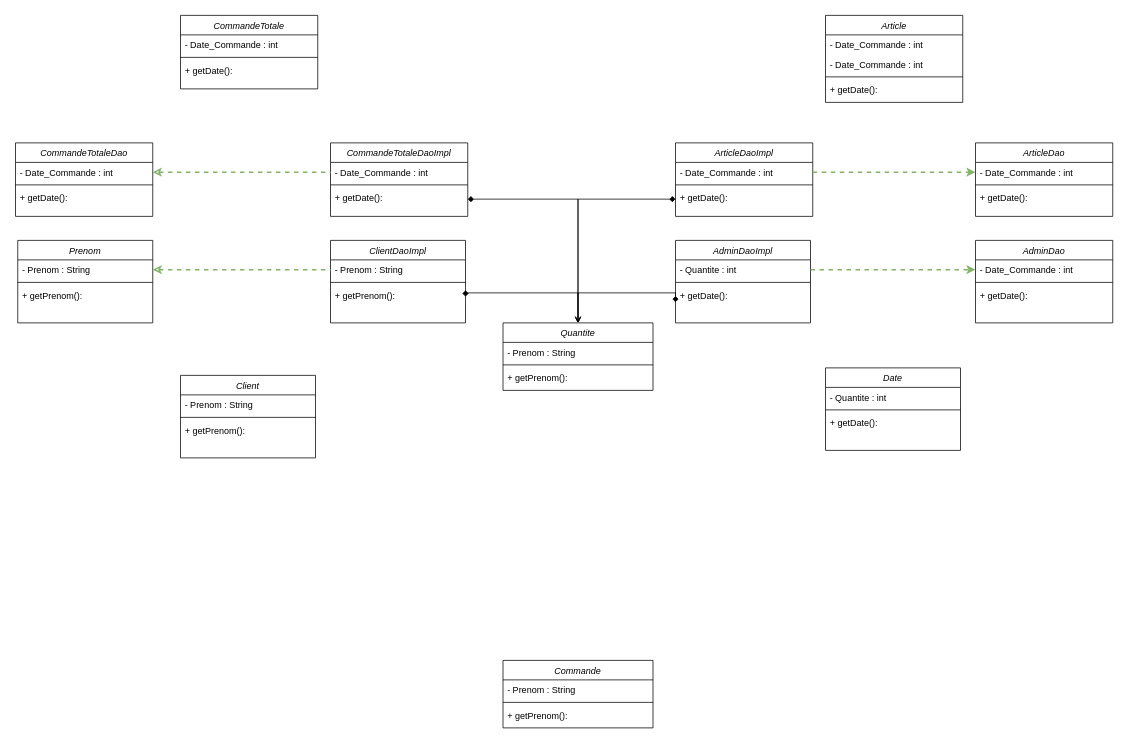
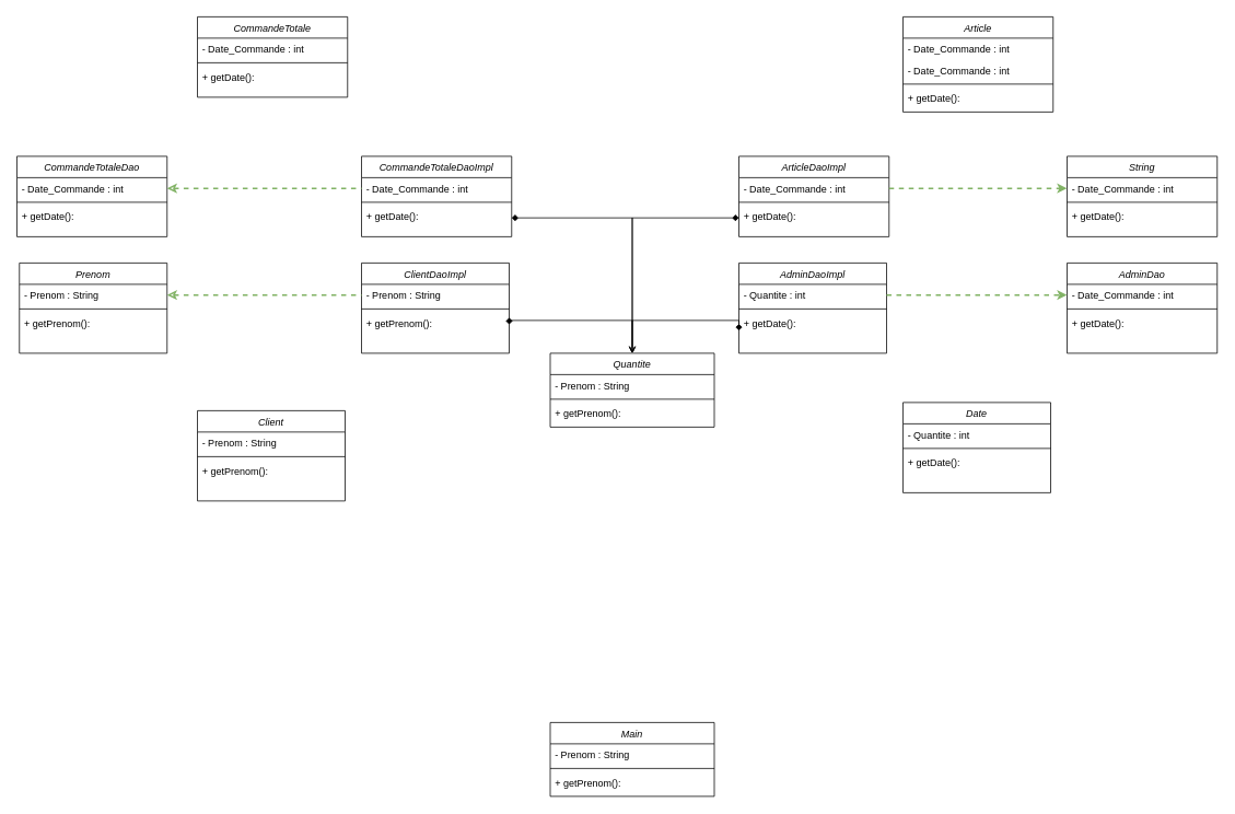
- <mxCell id="26" value="ArticleDao" style="swimlane;fontStyle=2;align=center;verticalAlign=top;childLayout=stackLayout;horizontal=1;startSize=26;horizontalStack=0;resizeParent=1;resizeLast=0;collapsible=1;marginBottom=0;rounded=0;shadow=0;strokeWidth=1;" vertex="1" parent="1"><mxGeometry x="1300" y="190" width="183" height="98" as="geometry"><mxRectangle x="230" y="140" width="160" height="26" as="alternateBounds" /></mxGeometry></mxCell>
+ <mxCell id="26" value="String" style="swimlane;fontStyle=2;align=center;verticalAlign=top;childLayout=stackLayout;horizontal=1;startSize=26;horizontalStack=0;resizeParent=1;resizeLast=0;collapsible=1;marginBottom=0;rounded=0;shadow=0;strokeWidth=1;" vertex="1" parent="1"><mxGeometry x="1300" y="190" width="183" height="98" as="geometry"><mxRectangle x="230" y="140" width="160" height="26" as="alternateBounds" /></mxGeometry></mxCell>
- <mxCell id="46" value="Commande" style="swimlane;fontStyle=2;align=center;verticalAlign=top;childLayout=stackLayout;horizontal=1;startSize=26;horizontalStack=0;resizeParent=1;resizeLast=0;collapsible=1;marginBottom=0;rounded=0;shadow=0;strokeWidth=1;" vertex="1" parent="1"><mxGeometry x="670" y="880" width="200" height="90" as="geometry"><mxRectangle x="230" y="140" width="160" height="26" as="alternateBounds" /></mxGeometry></mxCell>
+ <mxCell id="46" value="Main" style="swimlane;fontStyle=2;align=center;verticalAlign=top;childLayout=stackLayout;horizontal=1;startSize=26;horizontalStack=0;resizeParent=1;resizeLast=0;collapsible=1;marginBottom=0;rounded=0;shadow=0;strokeWidth=1;" vertex="1" parent="1"><mxGeometry x="670" y="880" width="200" height="90" as="geometry"><mxRectangle x="230" y="140" width="160" height="26" as="alternateBounds" /></mxGeometry></mxCell>
